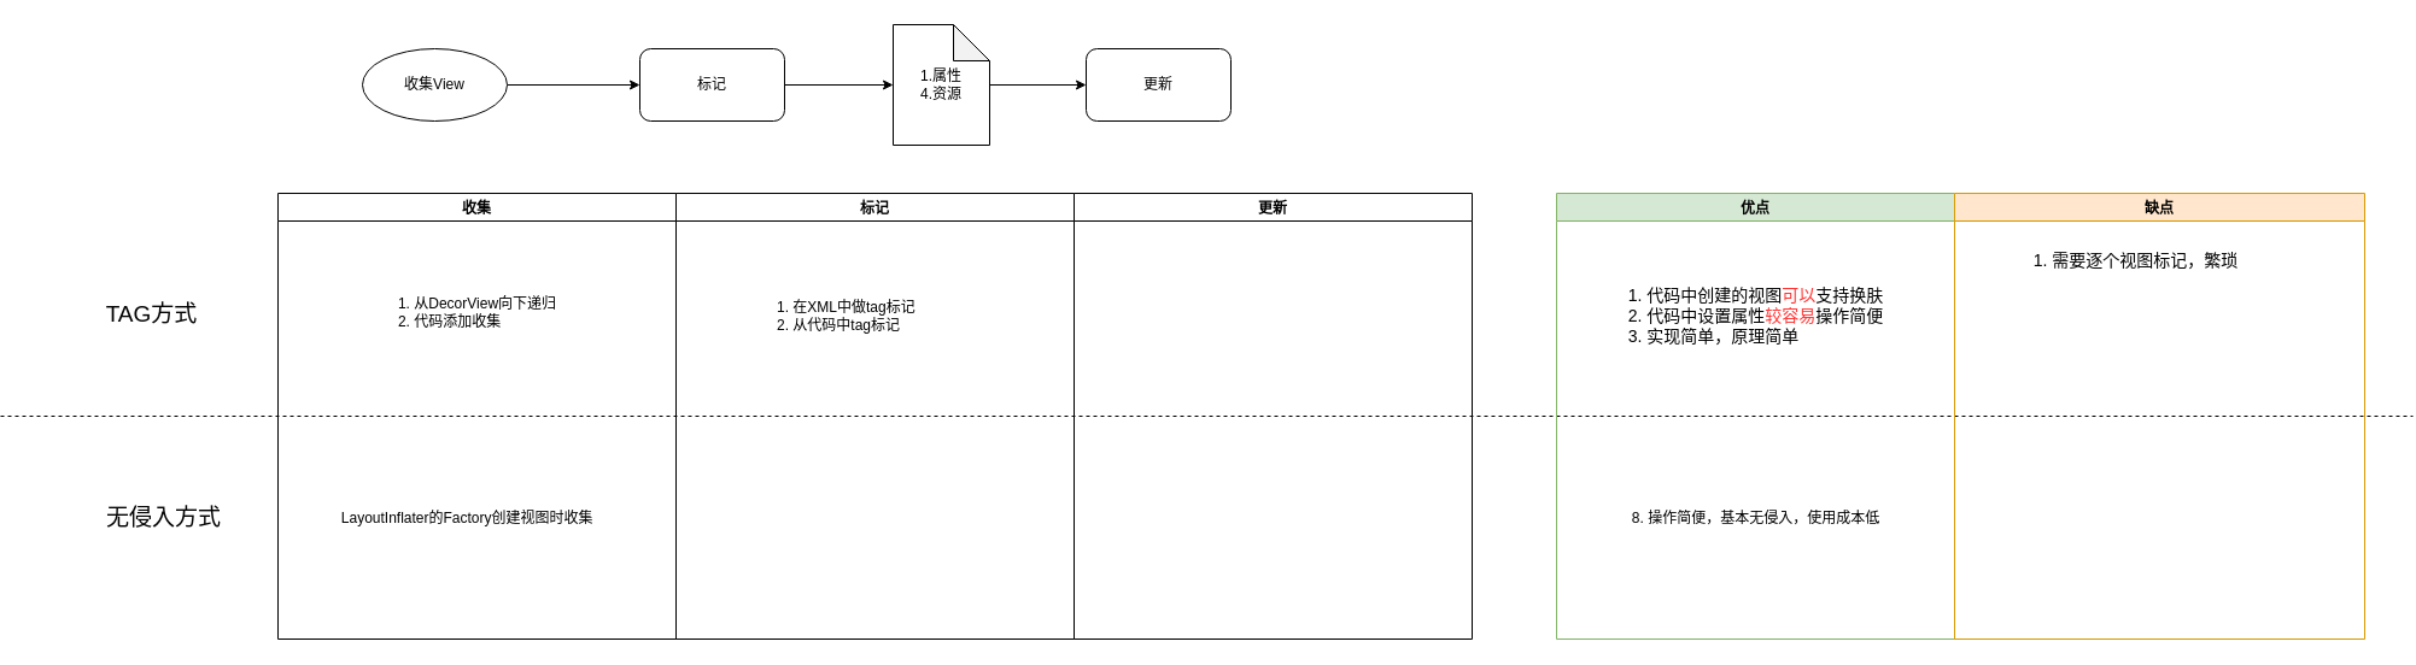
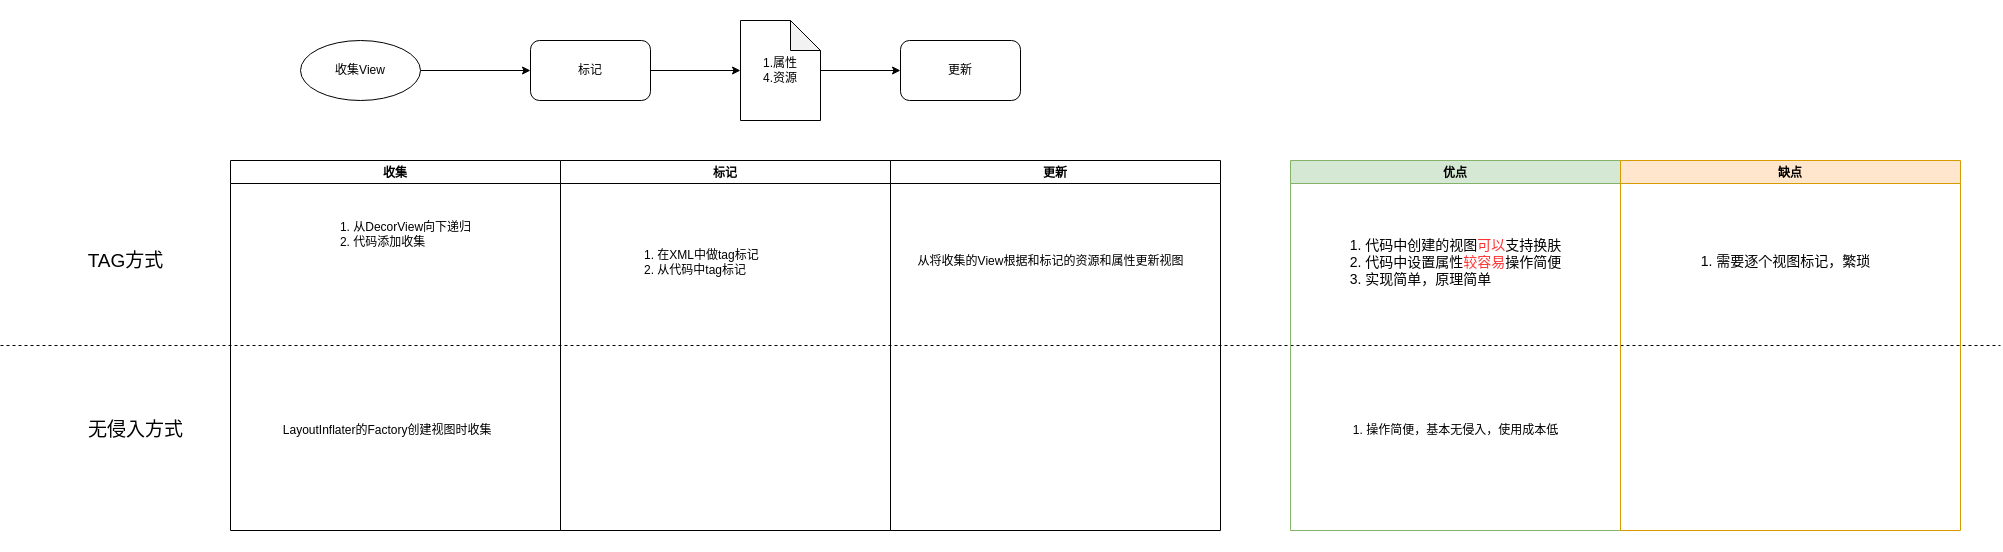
- <mxCell id="23" value="&lt;font style=&quot;font-size: 14px&quot;&gt;1. 需要逐个视图标记，繁琐&lt;/font&gt;" style="text;html=1;align=center;verticalAlign=middle;resizable=0;points=[];autosize=1;" vertex="1" parent="22"><mxGeometry x="55" y="46" width="190" height="20" as="geometry" /></mxCell>
+ <mxCell id="23" value="&lt;font style=&quot;font-size: 14px&quot;&gt;1. 需要逐个视图标记，繁琐&lt;/font&gt;" style="text;html=1;align=center;verticalAlign=middle;resizable=0;points=[];autosize=1;" vertex="1" parent="22"><mxGeometry x="70" y="91" width="190" height="20" as="geometry" /></mxCell>
- <mxCell id="10" value="1. 从DecorView向下递归&lt;br&gt;&lt;div style=&quot;text-align: left&quot;&gt;&lt;span&gt;2. 代码添加收集&lt;/span&gt;&lt;/div&gt;" style="text;html=1;align=center;verticalAlign=middle;resizable=0;points=[];autosize=1;" vertex="1" parent="9"><mxGeometry x="90" y="84" width="150" height="30" as="geometry" /></mxCell>
+ <mxCell id="10" value="1. 从DecorView向下递归&lt;br&gt;&lt;div style=&quot;text-align: left&quot;&gt;&lt;span&gt;2. 代码添加收集&lt;/span&gt;&lt;/div&gt;" style="text;html=1;align=center;verticalAlign=middle;resizable=0;points=[];autosize=1;" vertex="1" parent="9"><mxGeometry x="100" y="59" width="150" height="30" as="geometry" /></mxCell>
+ <mxCell id="18" value="从将收集的View根据和标记的资源和属性更新视图" style="text;html=1;align=center;verticalAlign=middle;resizable=0;points=[];autosize=1;" vertex="1" parent="1"><mxGeometry x="850" y="251" width="280" height="20" as="geometry" /></mxCell>
- <mxCell id="21" value="8. 操作简便，基本无侵入，使用成本低" style="text;html=1;align=center;verticalAlign=middle;resizable=0;points=[];autosize=1;" vertex="1" parent="19"><mxGeometry x="55" y="260" width="220" height="20" as="geometry" /></mxCell>
+ <mxCell id="21" value="1. 操作简便，基本无侵入，使用成本低" style="text;html=1;align=center;verticalAlign=middle;resizable=0;points=[];autosize=1;" vertex="1" parent="19"><mxGeometry x="55" y="260" width="220" height="20" as="geometry" /></mxCell>
